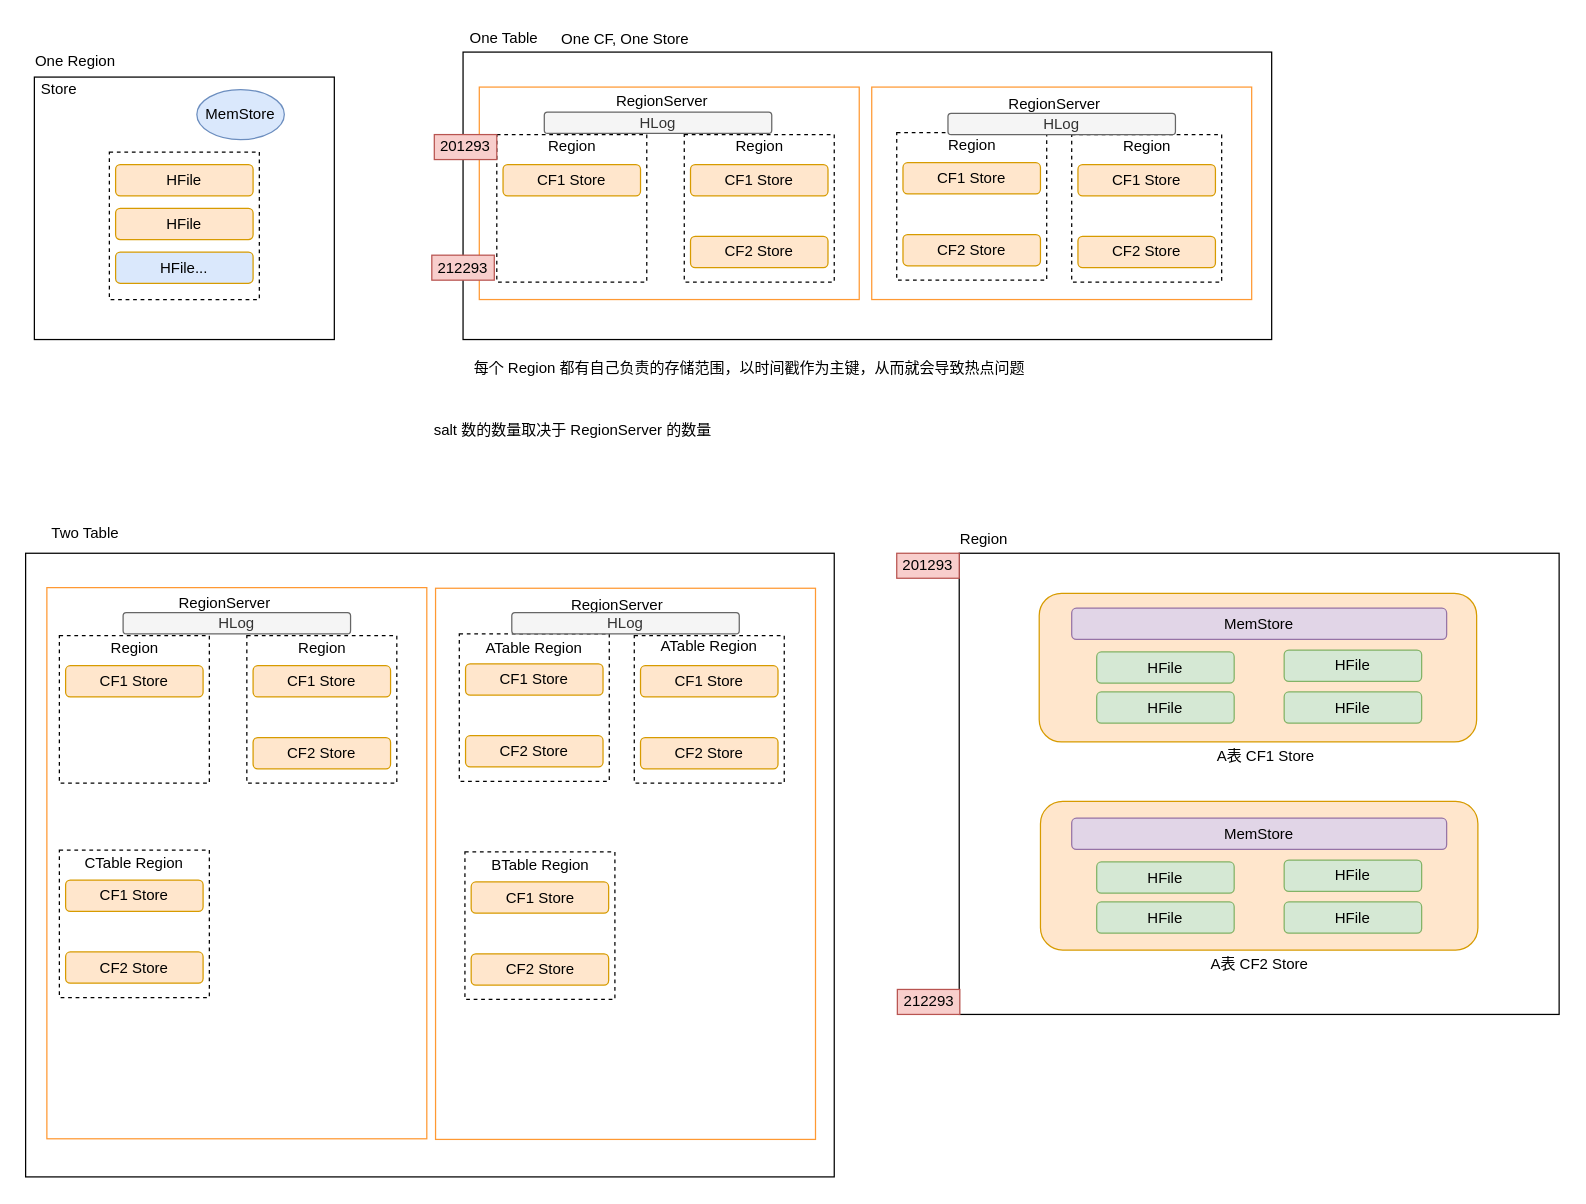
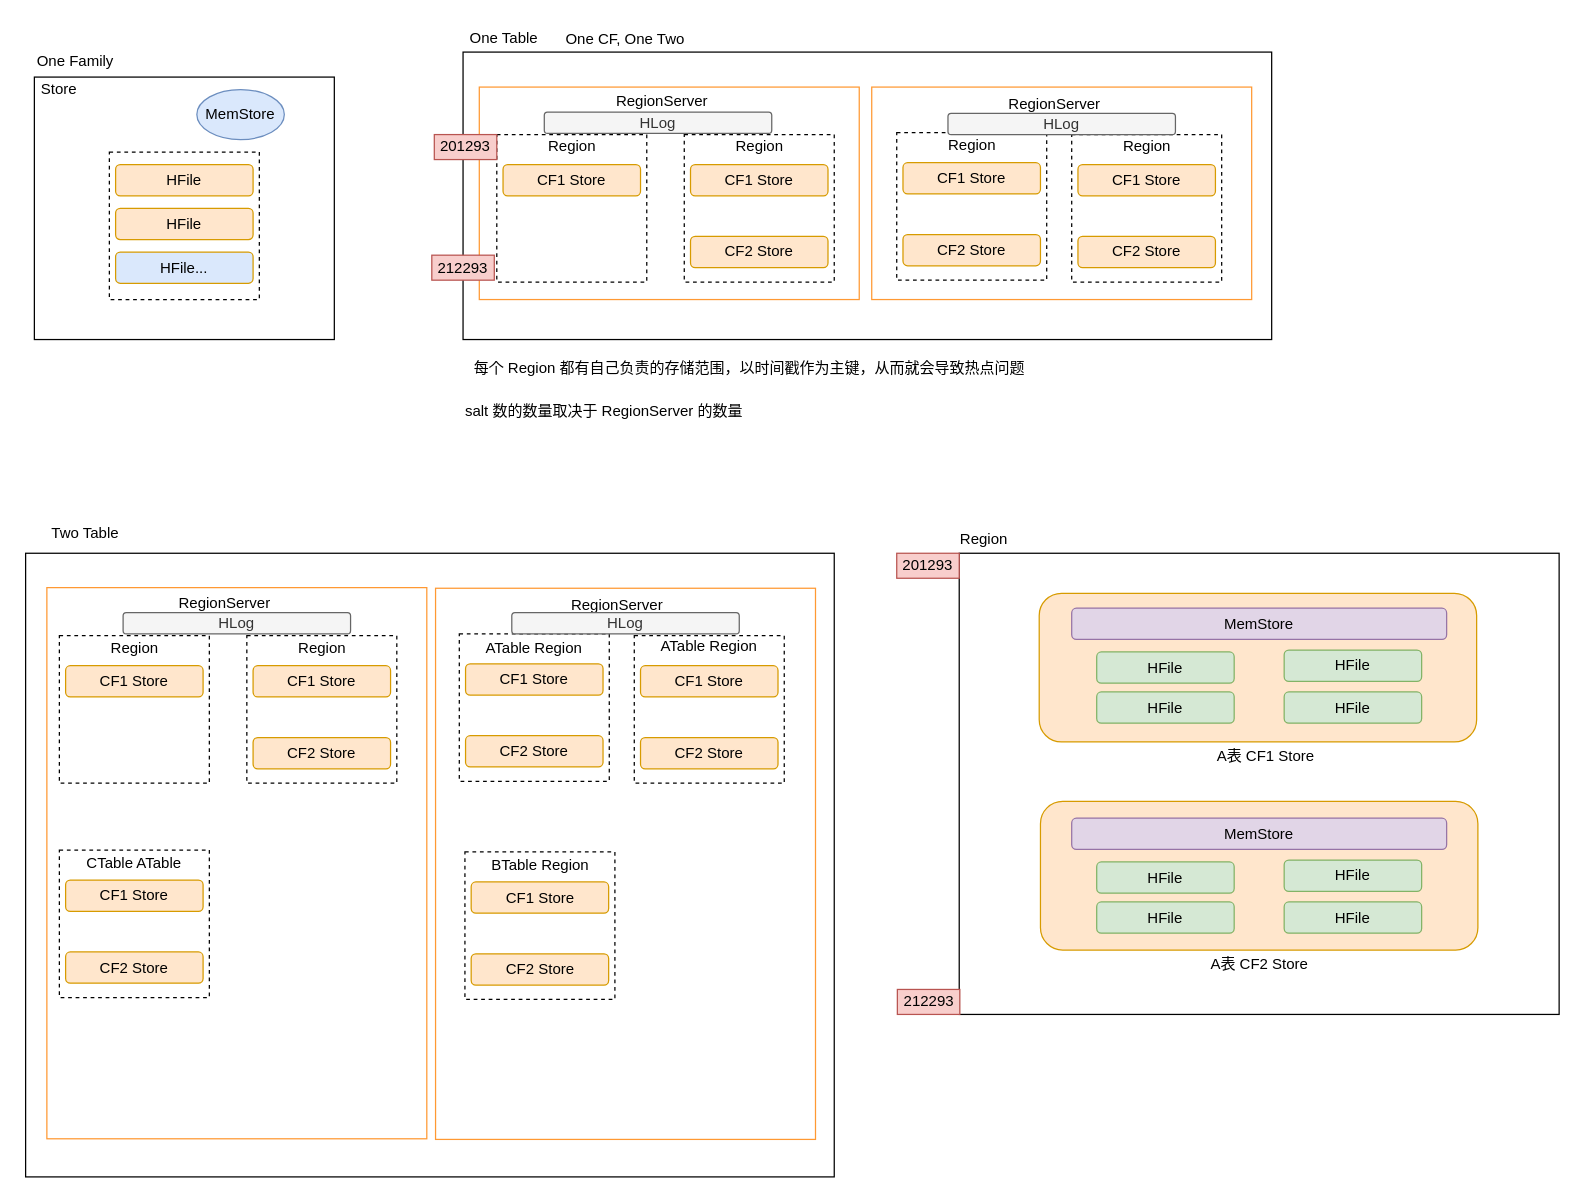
- <mxCell id="13" value="One CF, One Store" style="text;html=1;strokeColor=none;fillColor=none;align=center;verticalAlign=middle;whiteSpace=wrap;rounded=0;" parent="1" vertex="1"><mxGeometry x="438" y="21" width="124" height="20" as="geometry" /></mxCell>
+ <mxCell id="13" value="One CF, One Two" style="text;html=1;strokeColor=none;fillColor=none;align=center;verticalAlign=middle;whiteSpace=wrap;rounded=0;" parent="1" vertex="1"><mxGeometry x="438" y="21" width="124" height="20" as="geometry" /></mxCell>
- <mxCell id="3" value="One Region" style="text;html=1;strokeColor=none;fillColor=none;align=center;verticalAlign=middle;whiteSpace=wrap;rounded=0;" parent="1" vertex="1"><mxGeometry x="25" y="39" width="70" height="20" as="geometry" /></mxCell>
+ <mxCell id="3" value="One Family" style="text;html=1;strokeColor=none;fillColor=none;align=center;verticalAlign=middle;whiteSpace=wrap;rounded=0;" parent="1" vertex="1"><mxGeometry x="25" y="39" width="70" height="20" as="geometry" /></mxCell>
- <mxCell id="64" value="salt 数的数量取决于 RegionServer 的数量" style="text;html=1;resizable=0;points=[];autosize=1;align=left;verticalAlign=top;spacingTop=-4;" vertex="1" parent="1"><mxGeometry x="345" y="334" width="240" height="20" as="geometry" /></mxCell>
+ <mxCell id="64" value="salt 数的数量取决于 RegionServer 的数量" style="text;html=1;resizable=0;points=[];autosize=1;align=left;verticalAlign=top;spacingTop=-4;" vertex="1" parent="1"><mxGeometry x="370" y="319" width="240" height="20" as="geometry" /></mxCell>
- <mxCell id="60" value="CTable Region" style="text;html=1;strokeColor=none;fillColor=none;align=center;verticalAlign=middle;whiteSpace=wrap;rounded=0;" parent="1" vertex="1"><mxGeometry x="62" y="680" width="90" height="20" as="geometry" /></mxCell>
+ <mxCell id="60" value="CTable ATable" style="text;html=1;strokeColor=none;fillColor=none;align=center;verticalAlign=middle;whiteSpace=wrap;rounded=0;" parent="1" vertex="1"><mxGeometry x="62" y="680" width="90" height="20" as="geometry" /></mxCell>
